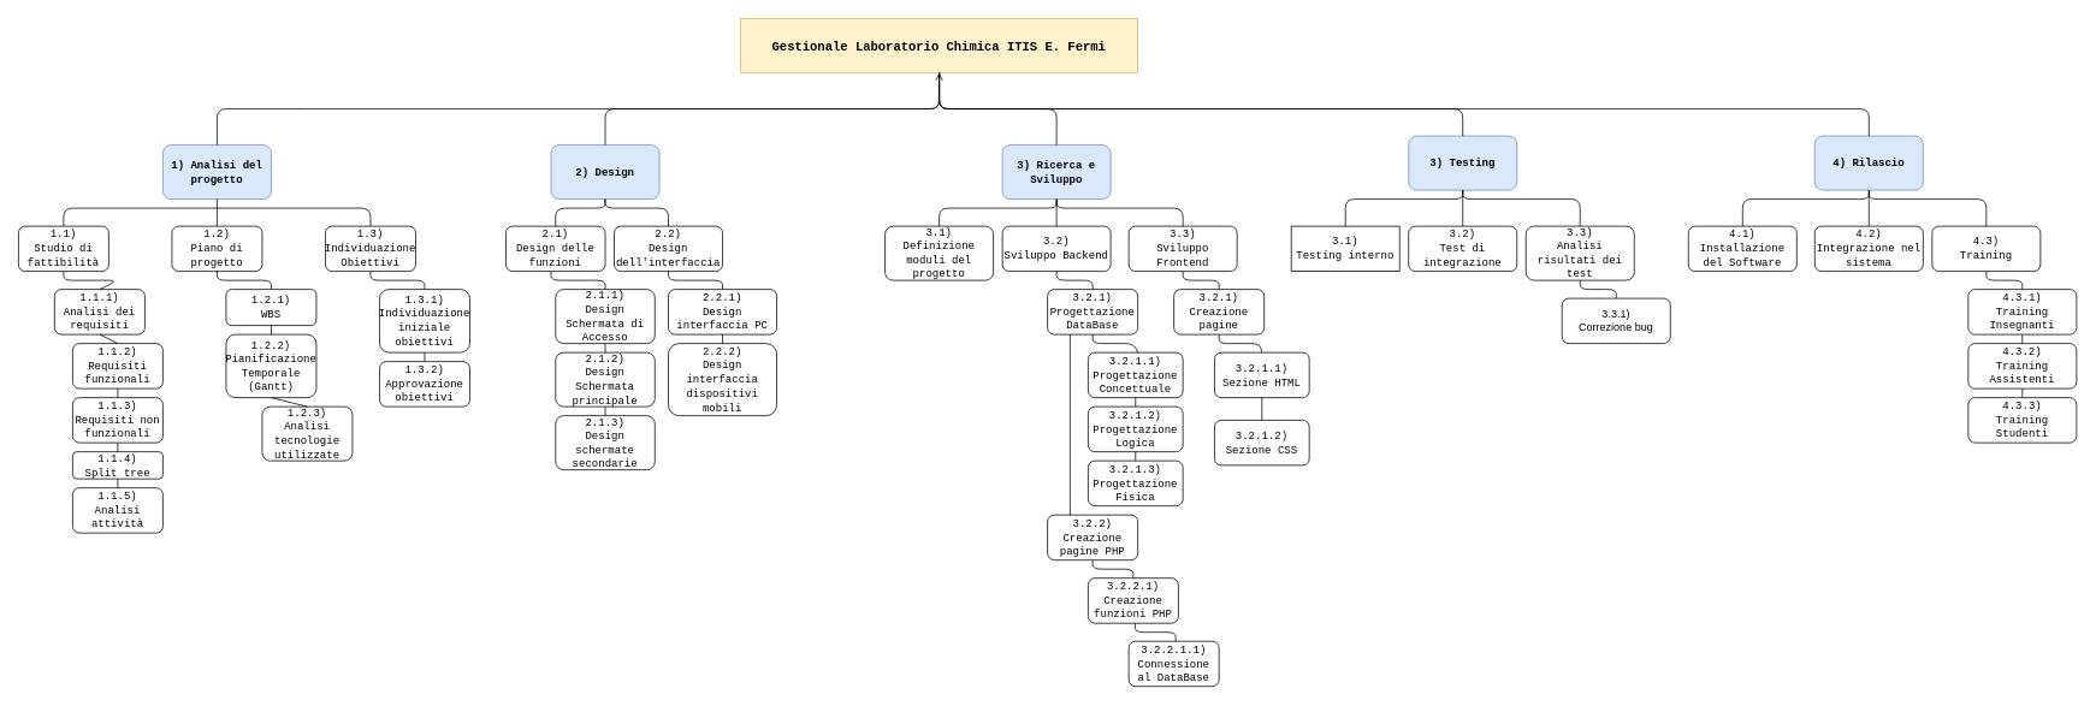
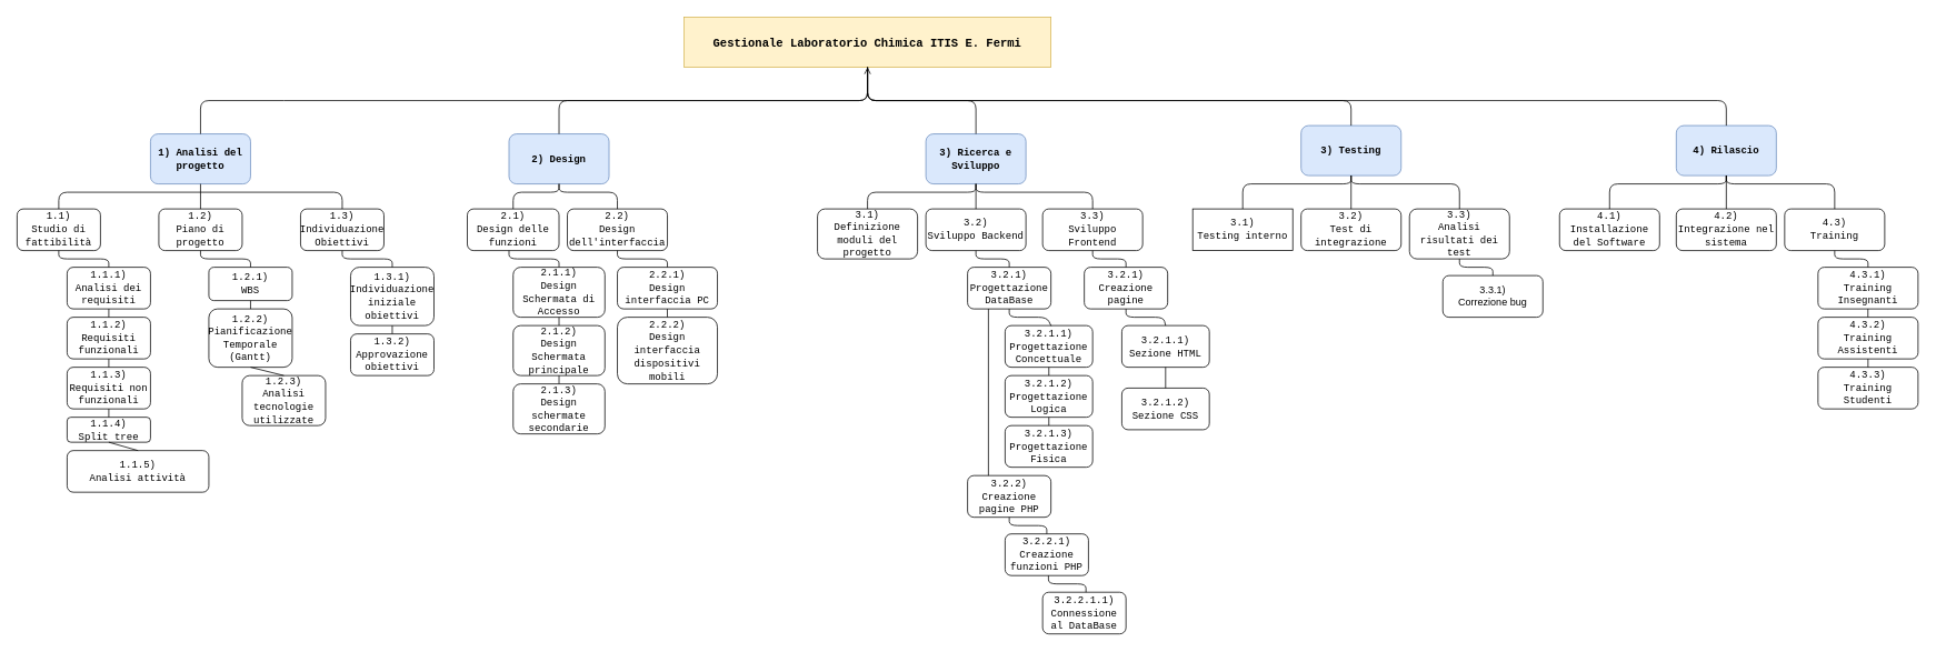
- <mxCell id="7" value="&lt;div&gt;&lt;font face=&quot;Courier New&quot;&gt;1.1.1) Analisi dei requisiti&lt;/font&gt;&lt;/div&gt;" style="rounded=1;whiteSpace=wrap;html=1;" parent="1" vertex="1"><mxGeometry x="60" y="320" width="100" height="50" as="geometry" /></mxCell>
+ <mxCell id="7" value="&lt;div&gt;&lt;font face=&quot;Courier New&quot;&gt;1.1.1) Analisi dei requisiti&lt;/font&gt;&lt;/div&gt;" style="rounded=1;whiteSpace=wrap;html=1;" parent="1" vertex="1"><mxGeometry x="80" y="320" width="100" height="50" as="geometry" /></mxCell>
- <mxCell id="14" value="&lt;div&gt;&lt;font face=&quot;Courier New&quot;&gt;1.1.5)&lt;/font&gt;&lt;/div&gt;&lt;div&gt;&lt;font face=&quot;Courier New&quot;&gt;Analisi attività&lt;/font&gt;&lt;/div&gt;" style="rounded=1;whiteSpace=wrap;html=1;" parent="1" vertex="1"><mxGeometry x="80" y="540" width="100" height="50" as="geometry" /></mxCell>
+ <mxCell id="14" value="&lt;div&gt;&lt;font face=&quot;Courier New&quot;&gt;1.1.5)&lt;/font&gt;&lt;/div&gt;&lt;div&gt;&lt;font face=&quot;Courier New&quot;&gt;Analisi attività&lt;/font&gt;&lt;/div&gt;" style="rounded=1;whiteSpace=wrap;html=1;" parent="1" vertex="1"><mxGeometry x="80" y="540" width="170" height="50" as="geometry" /></mxCell>
